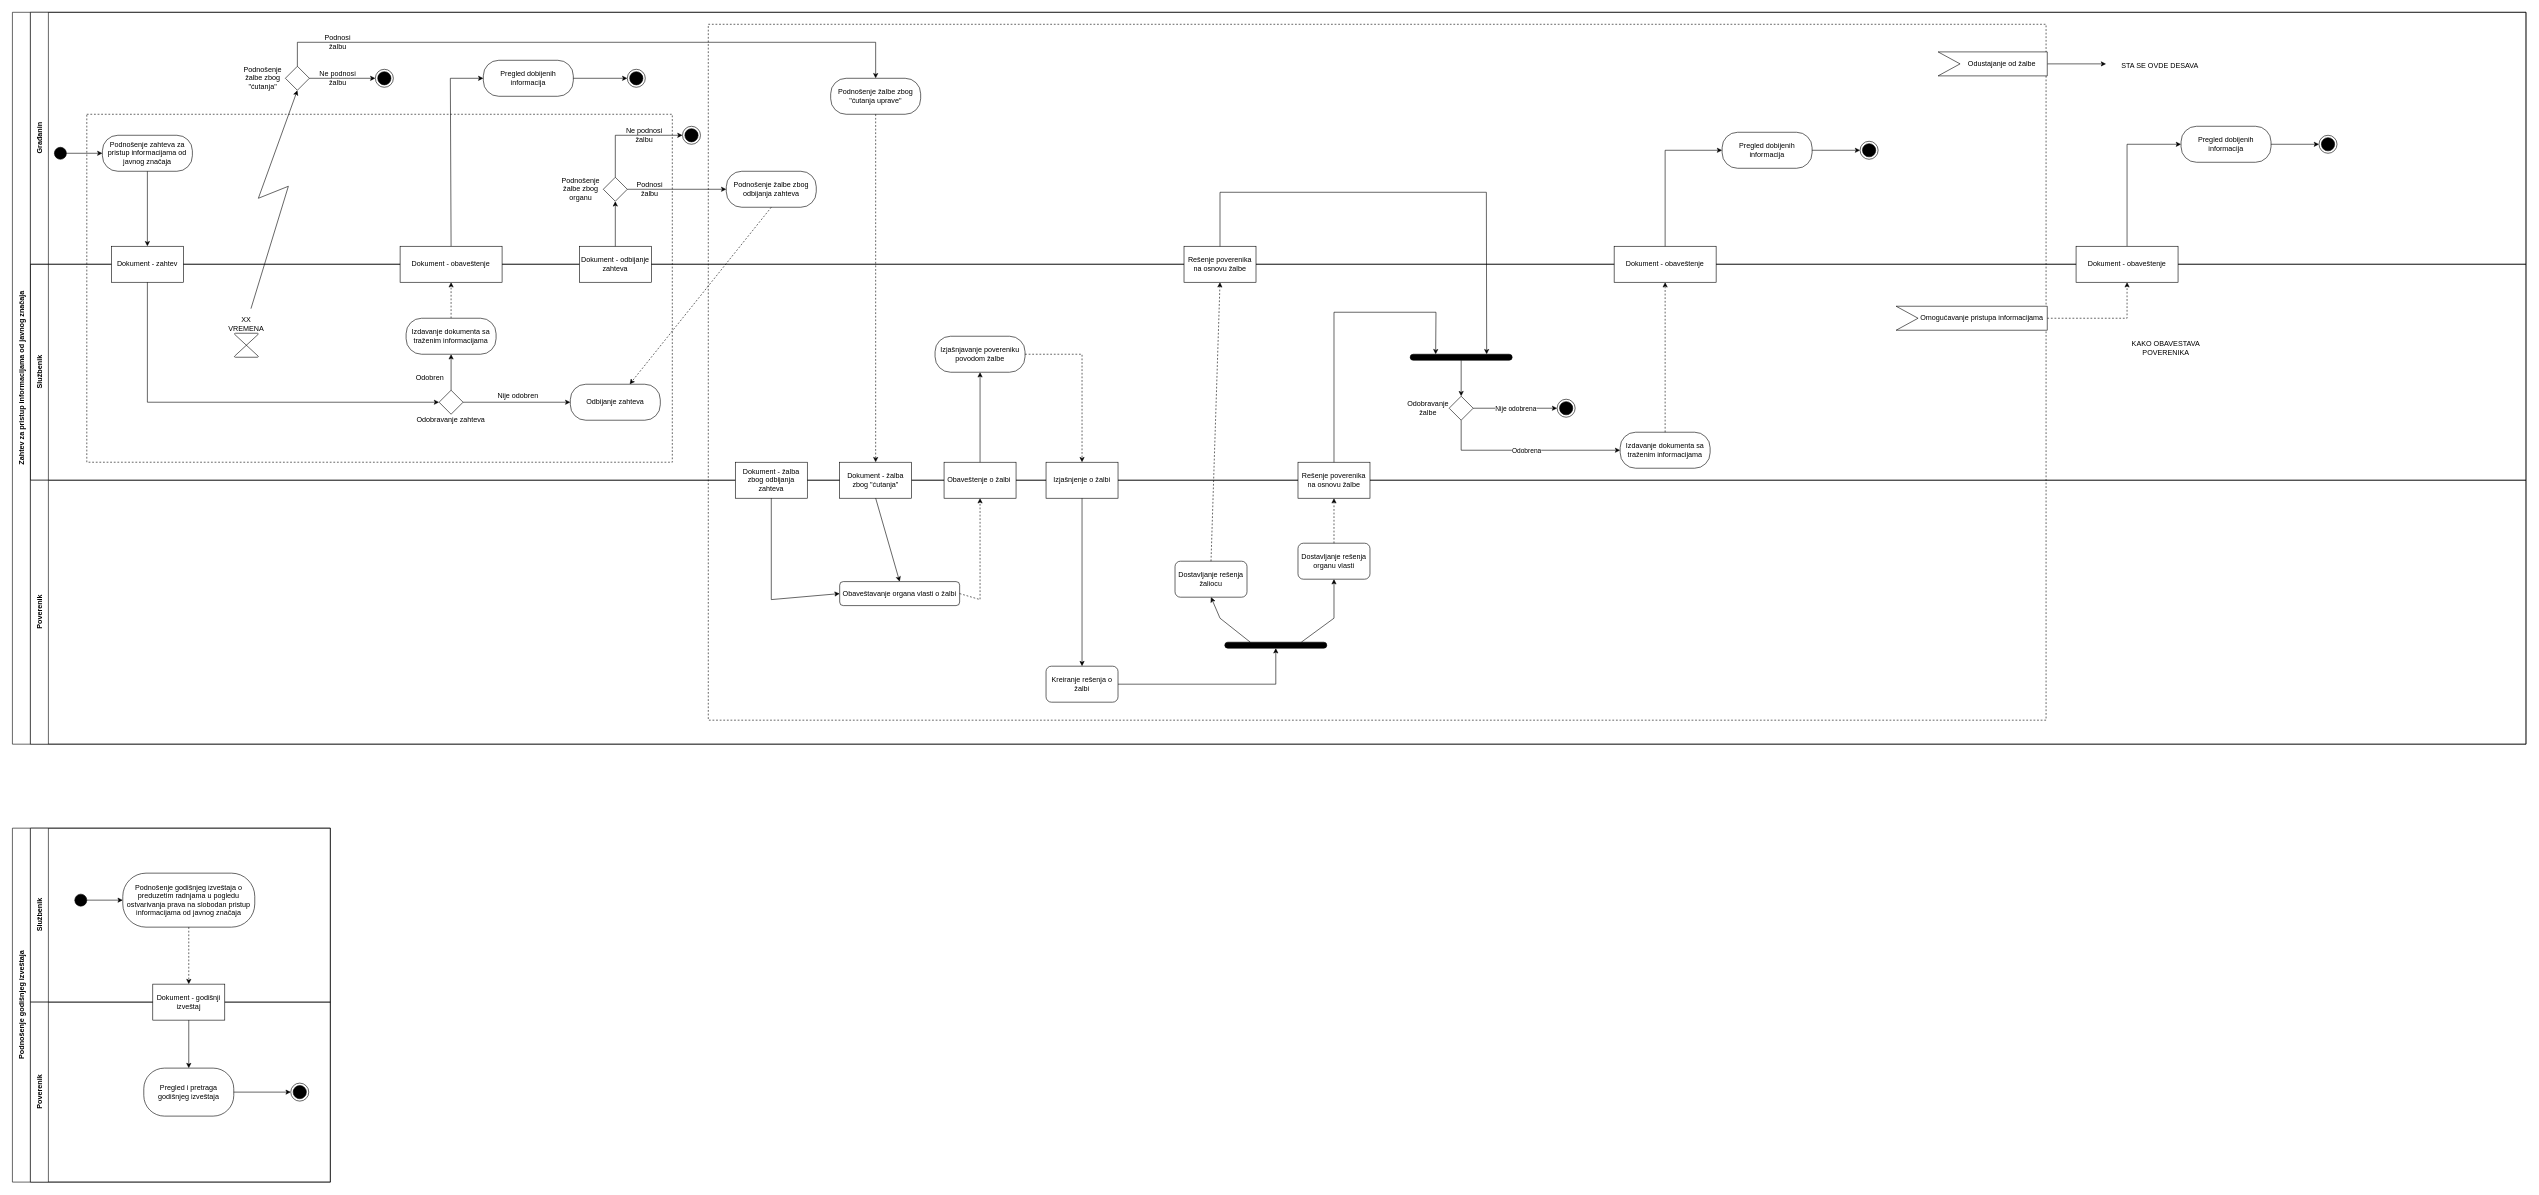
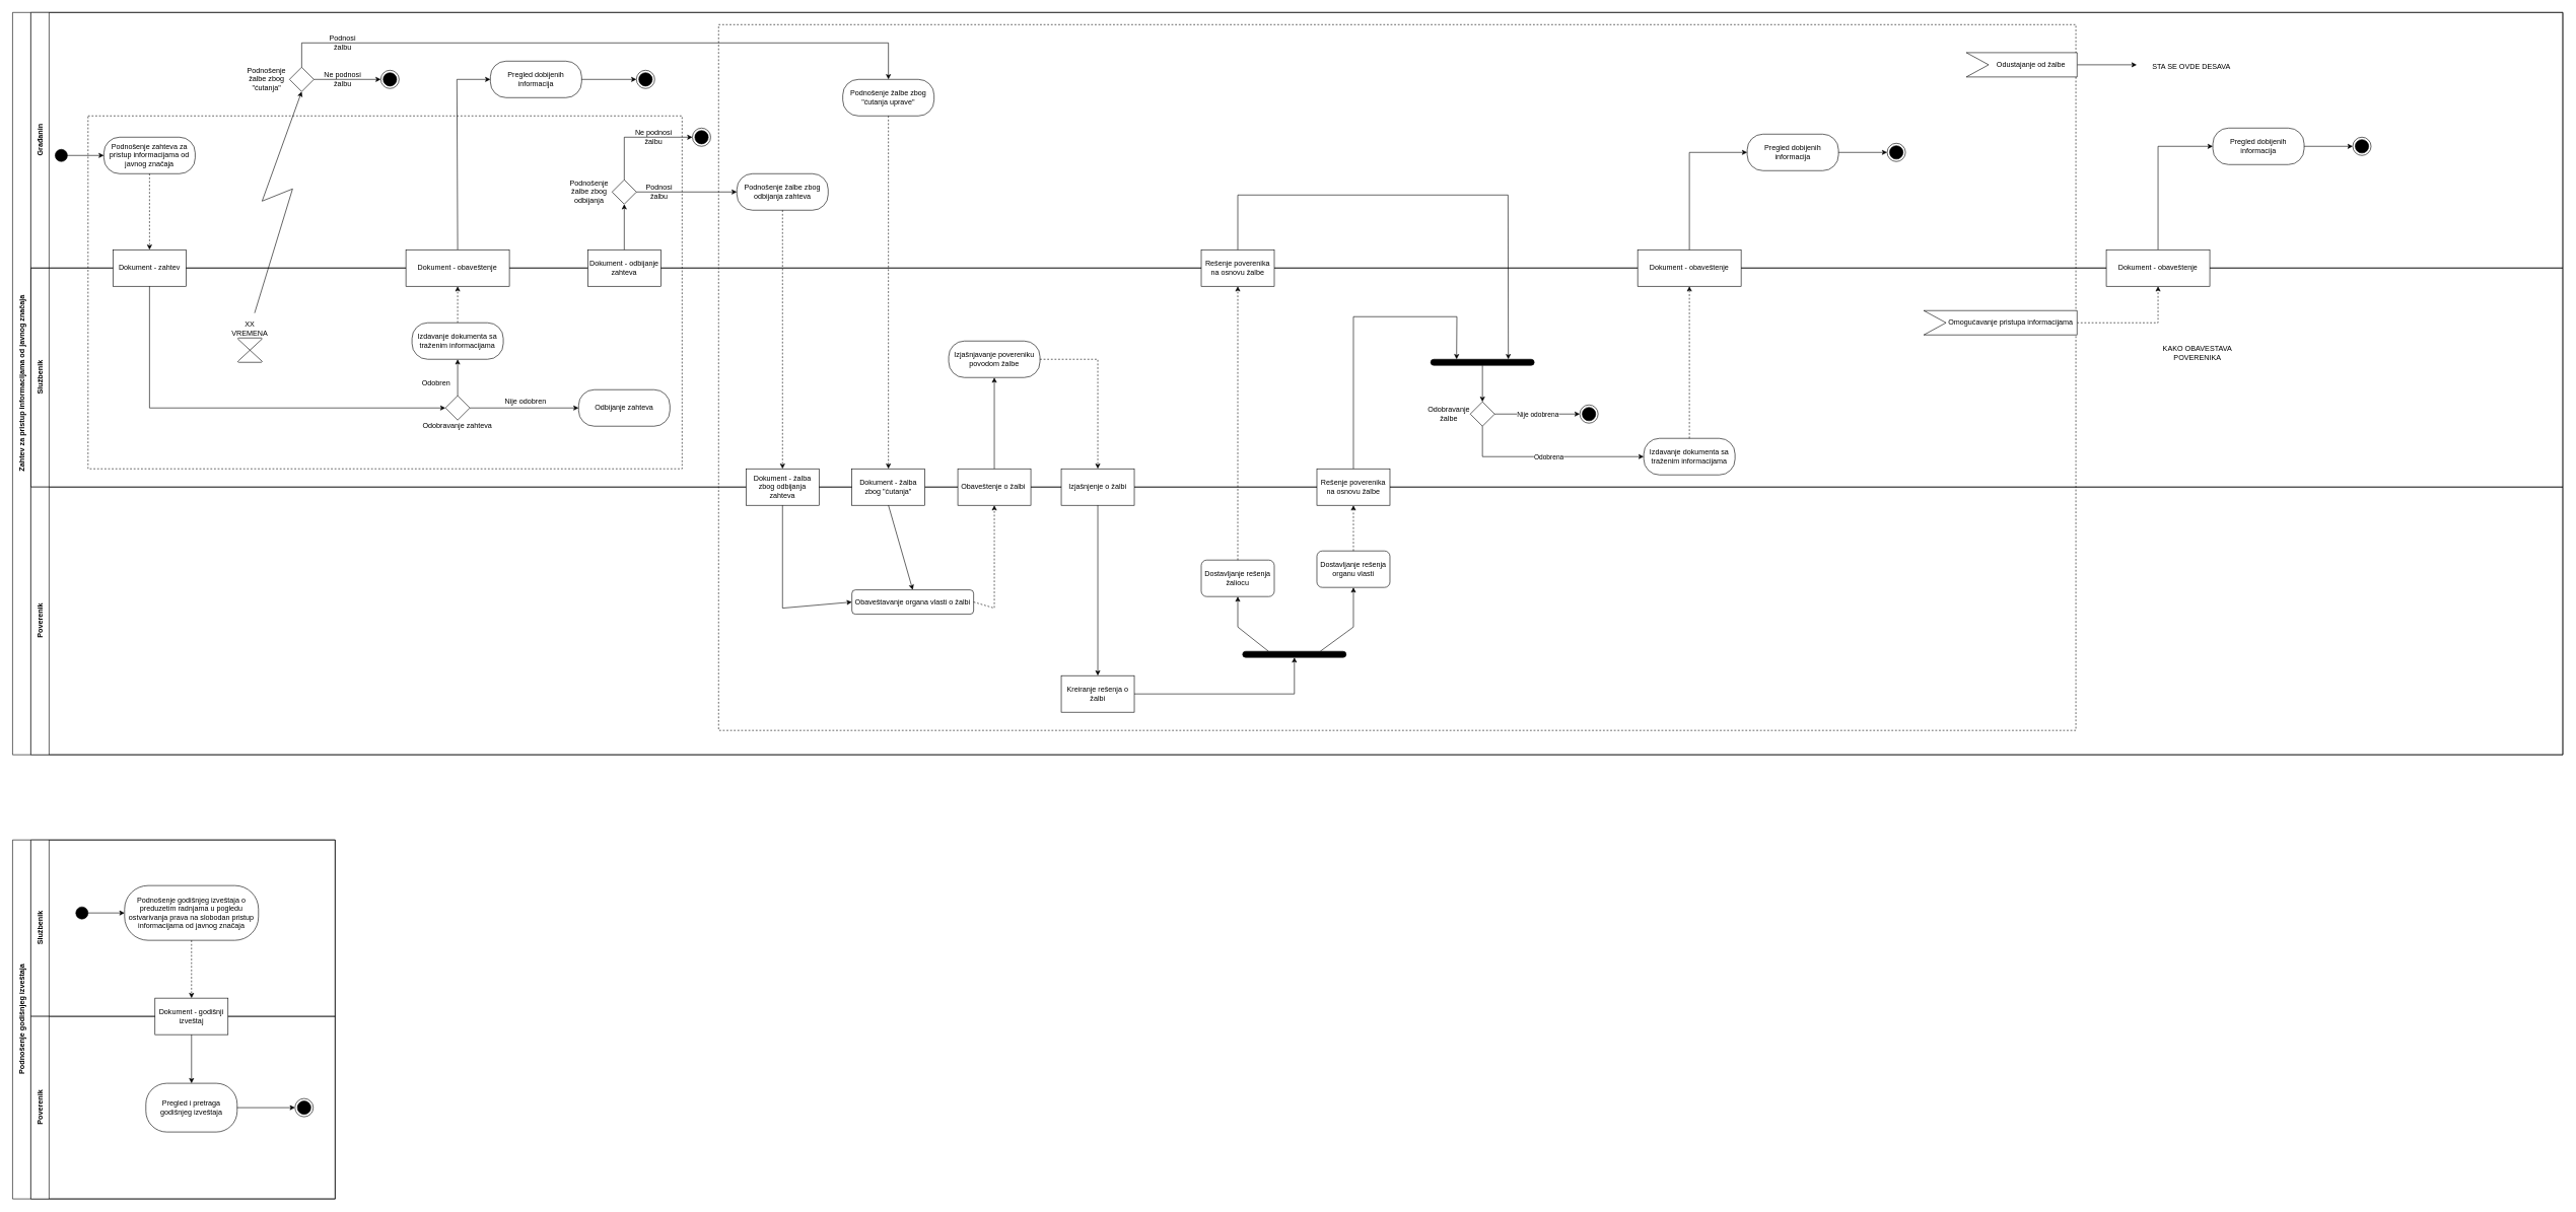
- <mxCell id="97" value="Podnošenje žalbe zbog organu" style="text;html=1;strokeColor=none;fillColor=none;align=center;verticalAlign=middle;whiteSpace=wrap;rounded=0;" parent="1" vertex="1"><mxGeometry x="930" y="290" width="75" height="50" as="geometry" /></mxCell>
+ <mxCell id="97" value="Podnošenje žalbe zbog odbijanja" style="text;html=1;strokeColor=none;fillColor=none;align=center;verticalAlign=middle;whiteSpace=wrap;rounded=0;" parent="1" vertex="1"><mxGeometry x="930" y="290" width="75" height="50" as="geometry" /></mxCell>
- <mxCell id="56" value="" style="endArrow=classic;html=1;dashed=0;exitX=0.5;exitY=1;exitDx=0;exitDy=0;entryX=0.5;entryY=0;entryDx=0;entryDy=0;" parent="1" source="55" target="58" edge="1"><mxGeometry width="50" height="50" relative="1" as="geometry"><mxPoint x="360" y="365" as="sourcePoint" /><mxPoint x="410" y="315" as="targetPoint" /></mxGeometry></mxCell>
+ <mxCell id="56" value="" style="endArrow=classic;html=1;dashed=1;exitX=0.5;exitY=1;exitDx=0;exitDy=0;entryX=0.5;entryY=0;entryDx=0;entryDy=0;" parent="1" source="55" target="58" edge="1"><mxGeometry width="50" height="50" relative="1" as="geometry"><mxPoint x="360" y="365" as="sourcePoint" /><mxPoint x="410" y="315" as="targetPoint" /></mxGeometry></mxCell>
- <mxCell id="51" value="" style="endArrow=classic;html=1;dashed=1;exitX=0.5;exitY=1;exitDx=0;exitDy=0;" parent="1" source="50" target="67" edge="1"><mxGeometry width="50" height="50" relative="1" as="geometry"><mxPoint x="1285" y="360" as="sourcePoint" /><mxPoint x="989" y="280" as="targetPoint" /></mxGeometry></mxCell>
+ <mxCell id="51" value="" style="endArrow=classic;html=1;dashed=1;entryX=0.5;entryY=0;entryDx=0;entryDy=0;exitX=0.5;exitY=1;exitDx=0;exitDy=0;" parent="1" source="50" target="44" edge="1"><mxGeometry width="50" height="50" relative="1" as="geometry"><mxPoint x="1285" y="360" as="sourcePoint" /><mxPoint x="989" y="280" as="targetPoint" /></mxGeometry></mxCell>
- <mxCell id="40" value="Dostavljanje rešenja žaliocu" style="rounded=1;whiteSpace=wrap;html=1;strokeColor=#000000;" parent="29" vertex="1"><mxGeometry x="1908" y="135" width="120" height="60" as="geometry" /></mxCell>
+ <mxCell id="40" value="Dostavljanje rešenja žaliocu" style="rounded=1;whiteSpace=wrap;html=1;strokeColor=#000000;" parent="29" vertex="1"><mxGeometry x="1923" y="120" width="120" height="60" as="geometry" /></mxCell>
- <mxCell id="37" value="Kreiranje rešenja o žalbi" style="rounded=1;whiteSpace=wrap;html=1;strokeColor=#000000;" parent="29" vertex="1"><mxGeometry x="1693" y="310" width="120" height="60" as="geometry" /></mxCell>
+ <mxCell id="37" value="Kreiranje rešenja o žalbi" style="whiteSpace=wrap;html=1;strokeColor=#000000;rounded=0;" parent="29" vertex="1"><mxGeometry x="1693" y="310" width="120" height="60" as="geometry" /></mxCell>
